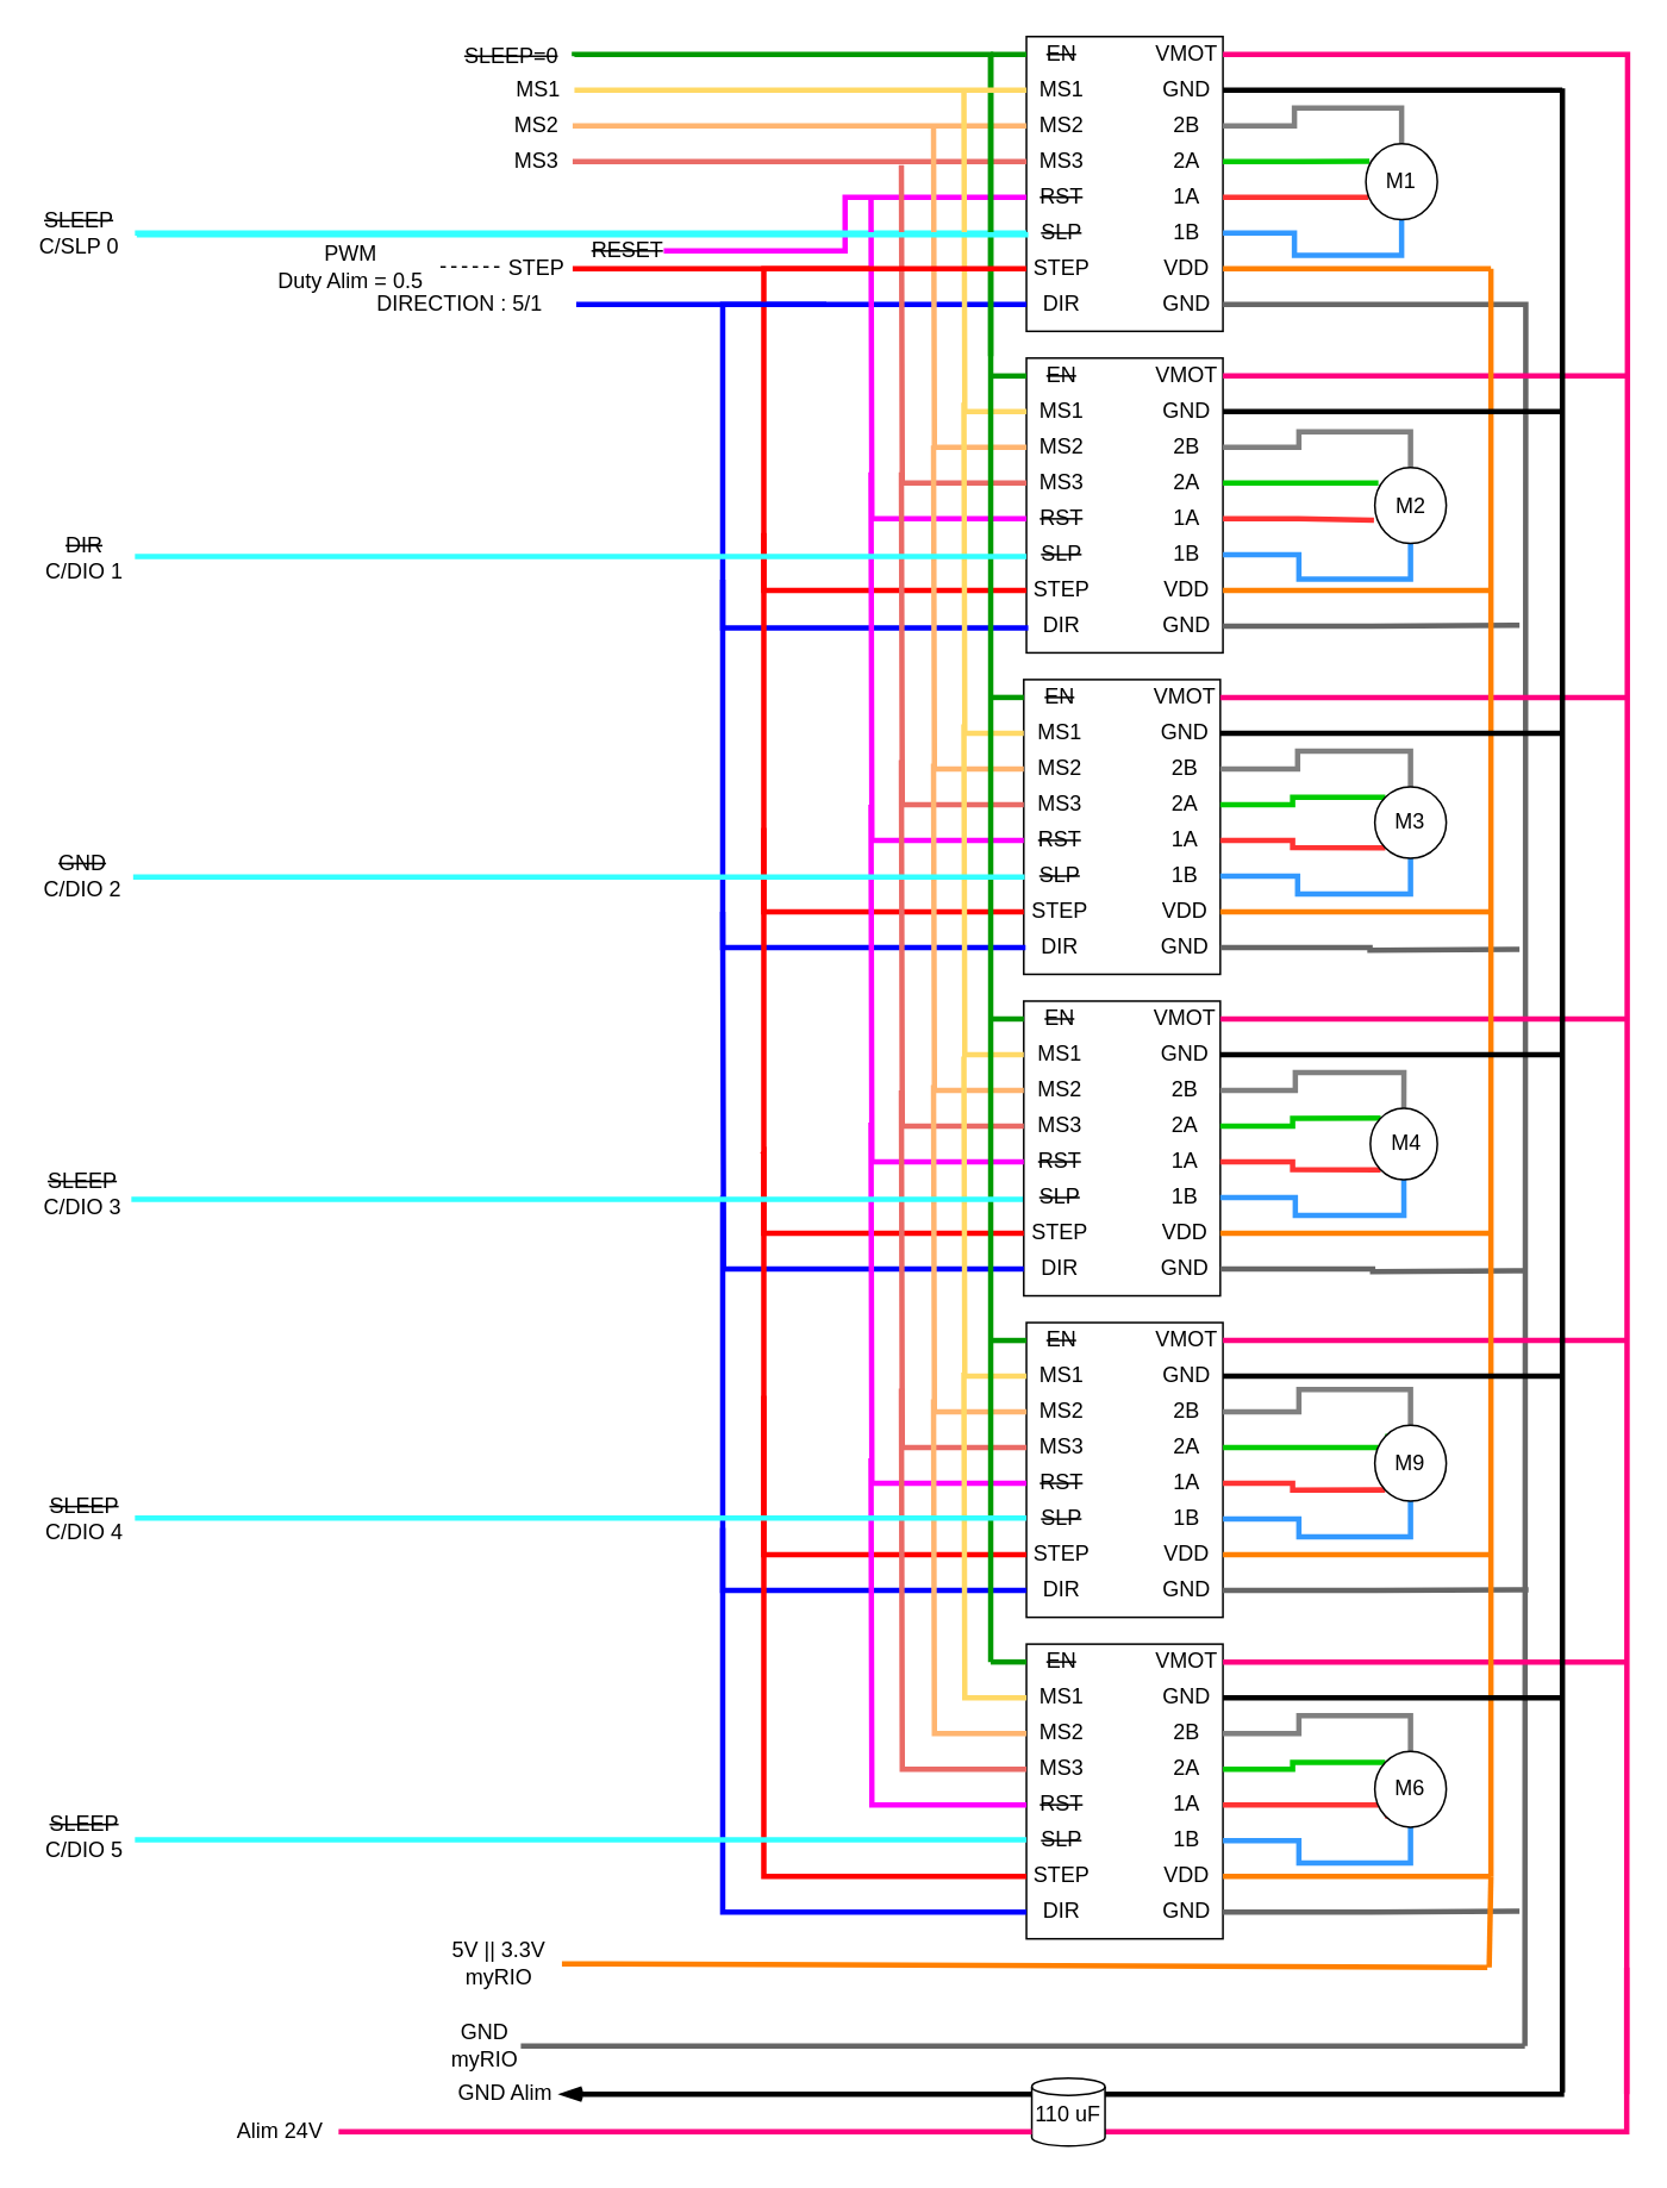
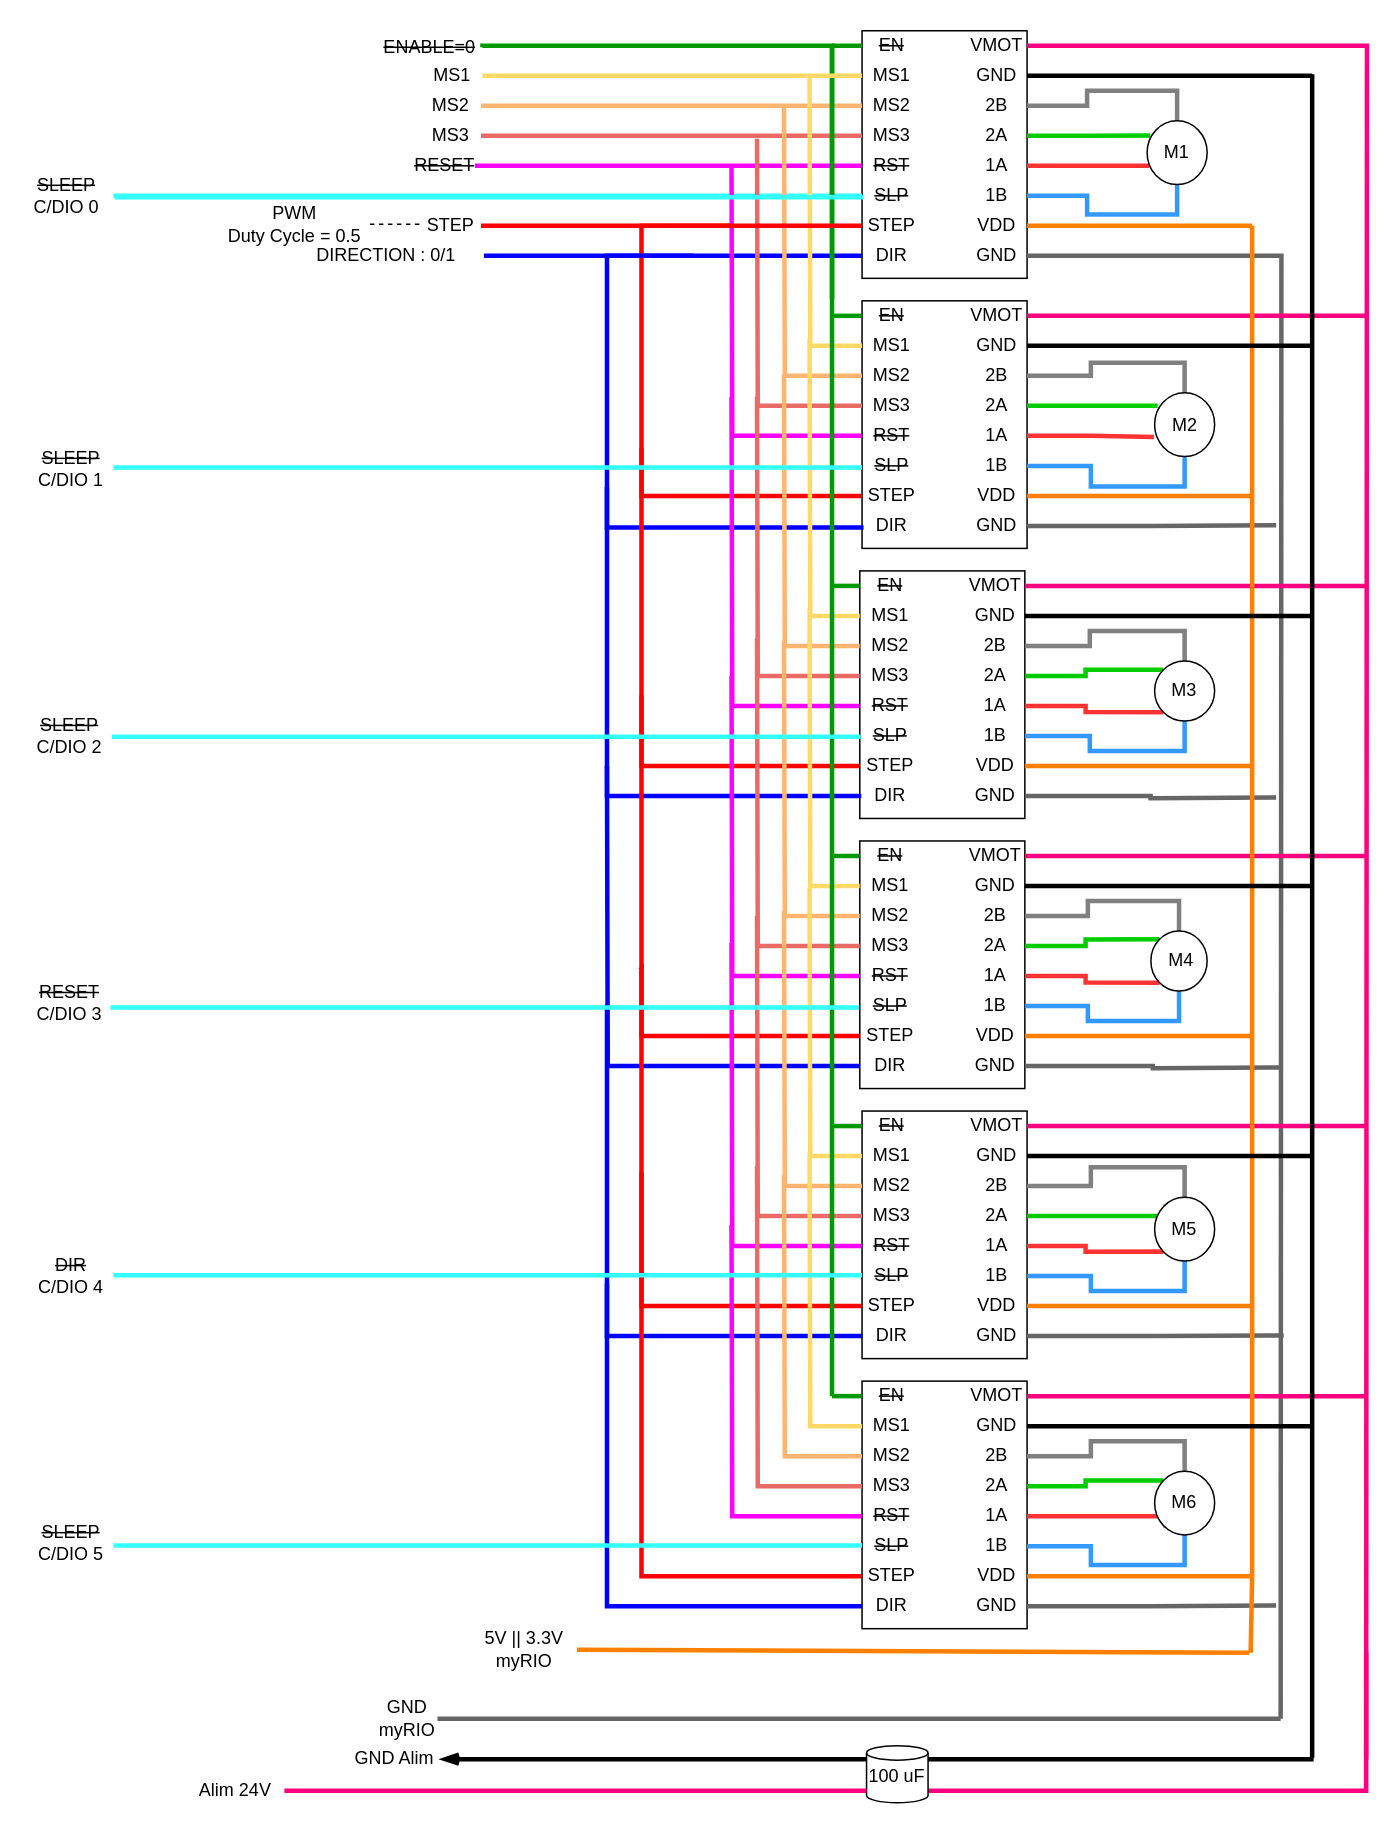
- <mxCell id="173" value="&lt;strike&gt;SLEEP=0&lt;/strike&gt;" style="text;html=1;strokeColor=none;fillColor=none;align=center;verticalAlign=middle;whiteSpace=wrap;rounded=0;" parent="1" vertex="1"><mxGeometry x="251" y="21" width="70" height="20" as="geometry" /></mxCell>
+ <mxCell id="173" value="&lt;strike&gt;ENABLE=0&lt;/strike&gt;" style="text;html=1;strokeColor=none;fillColor=none;align=center;verticalAlign=middle;whiteSpace=wrap;rounded=0;" parent="1" vertex="1"><mxGeometry x="251" y="21" width="70" height="20" as="geometry" /></mxCell>
- <mxCell id="231" value="&lt;strike&gt;SLEEP&lt;/strike&gt;&lt;br&gt;C/SLP 0" style="text;html=1;strokeColor=none;fillColor=none;align=center;verticalAlign=middle;whiteSpace=wrap;rounded=0;" parent="1" vertex="1"><mxGeometry x="20" y="120" width="48" height="20" as="geometry" /></mxCell>
+ <mxCell id="231" value="&lt;strike&gt;SLEEP&lt;/strike&gt;&lt;br&gt;C/DIO 0" style="text;html=1;strokeColor=none;fillColor=none;align=center;verticalAlign=middle;whiteSpace=wrap;rounded=0;" parent="1" vertex="1"><mxGeometry x="20" y="120" width="48" height="20" as="geometry" /></mxCell>
- <mxCell id="224" value="&lt;strike&gt;RESET&lt;/strike&gt;" style="text;html=1;strokeColor=none;fillColor=none;align=center;verticalAlign=middle;whiteSpace=wrap;rounded=0;" parent="1" vertex="1"><mxGeometry x="331" y="130" width="40" height="20" as="geometry" /></mxCell>
+ <mxCell id="224" value="&lt;strike&gt;RESET&lt;/strike&gt;" style="text;html=1;strokeColor=none;fillColor=none;align=center;verticalAlign=middle;whiteSpace=wrap;rounded=0;" parent="1" vertex="1"><mxGeometry x="276" y="100" width="40" height="20" as="geometry" /></mxCell>
- <mxCell id="211" value="PWM&lt;br&gt;Duty Alim = 0.5&lt;br&gt;" style="text;html=1;strokeColor=none;fillColor=none;align=center;verticalAlign=middle;whiteSpace=wrap;rounded=0;" parent="1" vertex="1"><mxGeometry x="146" y="139" width="100" height="20" as="geometry" /></mxCell>
+ <mxCell id="211" value="PWM&lt;br&gt;Duty Cycle = 0.5&lt;br&gt;" style="text;html=1;strokeColor=none;fillColor=none;align=center;verticalAlign=middle;whiteSpace=wrap;rounded=0;" parent="1" vertex="1"><mxGeometry x="146" y="139" width="100" height="20" as="geometry" /></mxCell>
- <mxCell id="181" value="DIRECTION : 5/1" style="text;html=1;strokeColor=none;fillColor=none;align=center;verticalAlign=middle;whiteSpace=wrap;rounded=0;" parent="1" vertex="1"><mxGeometry x="192" y="160" width="130" height="20" as="geometry" /></mxCell>
+ <mxCell id="181" value="DIRECTION : 0/1" style="text;html=1;strokeColor=none;fillColor=none;align=center;verticalAlign=middle;whiteSpace=wrap;rounded=0;" parent="1" vertex="1"><mxGeometry x="192" y="160" width="130" height="20" as="geometry" /></mxCell>
- <mxCell id="232" value="&lt;strike&gt;DIR&lt;/strike&gt;&lt;br&gt;C/DIO 1" style="text;html=1;strokeColor=none;fillColor=none;align=center;verticalAlign=middle;whiteSpace=wrap;rounded=0;" parent="1" vertex="1"><mxGeometry x="23" y="302" width="48" height="20" as="geometry" /></mxCell>
+ <mxCell id="232" value="&lt;strike&gt;SLEEP&lt;/strike&gt;&lt;br&gt;C/DIO 1" style="text;html=1;strokeColor=none;fillColor=none;align=center;verticalAlign=middle;whiteSpace=wrap;rounded=0;" parent="1" vertex="1"><mxGeometry x="23" y="302" width="48" height="20" as="geometry" /></mxCell>
- <mxCell id="233" value="&lt;strike&gt;GND&lt;/strike&gt;&lt;br&gt;C/DIO 2" style="text;html=1;strokeColor=none;fillColor=none;align=center;verticalAlign=middle;whiteSpace=wrap;rounded=0;" parent="1" vertex="1"><mxGeometry x="22" y="480" width="48" height="20" as="geometry" /></mxCell>
+ <mxCell id="233" value="&lt;strike&gt;SLEEP&lt;/strike&gt;&lt;br&gt;C/DIO 2" style="text;html=1;strokeColor=none;fillColor=none;align=center;verticalAlign=middle;whiteSpace=wrap;rounded=0;" parent="1" vertex="1"><mxGeometry x="22" y="480" width="48" height="20" as="geometry" /></mxCell>
- <mxCell id="234" value="&lt;strike&gt;SLEEP&lt;/strike&gt;&lt;br&gt;C/DIO 3" style="text;html=1;strokeColor=none;fillColor=none;align=center;verticalAlign=middle;whiteSpace=wrap;rounded=0;" parent="1" vertex="1"><mxGeometry x="22" y="658" width="48" height="20" as="geometry" /></mxCell>
+ <mxCell id="234" value="&lt;strike&gt;RESET&lt;/strike&gt;&lt;br&gt;C/DIO 3" style="text;html=1;strokeColor=none;fillColor=none;align=center;verticalAlign=middle;whiteSpace=wrap;rounded=0;" parent="1" vertex="1"><mxGeometry x="22" y="658" width="48" height="20" as="geometry" /></mxCell>
- <mxCell id="195" value="M9" style="text;html=1;strokeColor=none;fillColor=none;align=center;verticalAlign=middle;whiteSpace=wrap;rounded=0;" parent="1" vertex="1"><mxGeometry x="764" y="808.75" width="50" height="20" as="geometry" /></mxCell>
+ <mxCell id="195" value="M5" style="text;html=1;strokeColor=none;fillColor=none;align=center;verticalAlign=middle;whiteSpace=wrap;rounded=0;" parent="1" vertex="1"><mxGeometry x="764" y="808.75" width="50" height="20" as="geometry" /></mxCell>
- <mxCell id="235" value="&lt;strike&gt;SLEEP&lt;/strike&gt;&lt;br&gt;C/DIO 4" style="text;html=1;strokeColor=none;fillColor=none;align=center;verticalAlign=middle;whiteSpace=wrap;rounded=0;" parent="1" vertex="1"><mxGeometry x="23" y="840" width="48" height="20" as="geometry" /></mxCell>
+ <mxCell id="235" value="&lt;strike&gt;DIR&lt;/strike&gt;&lt;br&gt;C/DIO 4" style="text;html=1;strokeColor=none;fillColor=none;align=center;verticalAlign=middle;whiteSpace=wrap;rounded=0;" parent="1" vertex="1"><mxGeometry x="23" y="840" width="48" height="20" as="geometry" /></mxCell>
- <mxCell id="213" value="5V || 3.3V myRIO" style="text;html=1;strokeColor=none;fillColor=none;align=center;verticalAlign=middle;whiteSpace=wrap;rounded=0;" parent="1" vertex="1"><mxGeometry x="244" y="1089" width="70" height="20" as="geometry" /></mxCell>
+ <mxCell id="213" value="5V || 3.3V myRIO" style="text;html=1;strokeColor=none;fillColor=none;align=center;verticalAlign=middle;whiteSpace=wrap;rounded=0;" parent="1" vertex="1"><mxGeometry x="314" y="1089" width="70" height="20" as="geometry" /></mxCell>
- <mxCell id="223" value="GND Alim" style="text;html=1;strokeColor=none;fillColor=none;align=center;verticalAlign=middle;whiteSpace=wrap;rounded=0;" parent="1" vertex="1"><mxGeometry x="252" y="1162" width="61" height="20" as="geometry" /></mxCell>
+ <mxCell id="223" value="GND Alim" style="text;html=1;strokeColor=none;fillColor=none;align=center;verticalAlign=middle;whiteSpace=wrap;rounded=0;" parent="1" vertex="1"><mxGeometry x="232" y="1162" width="61" height="20" as="geometry" /></mxCell>
- <mxCell id="243" value="110 uF" style="text;html=1;strokeColor=none;fillColor=none;align=center;verticalAlign=middle;whiteSpace=wrap;rounded=0;" vertex="1" parent="1"><mxGeometry x="568" y="1174" width="59" height="20" as="geometry" /></mxCell>
+ <mxCell id="243" value="100 uF" style="text;html=1;strokeColor=none;fillColor=none;align=center;verticalAlign=middle;whiteSpace=wrap;rounded=0;" vertex="1" parent="1"><mxGeometry x="568" y="1174" width="59" height="20" as="geometry" /></mxCell>
